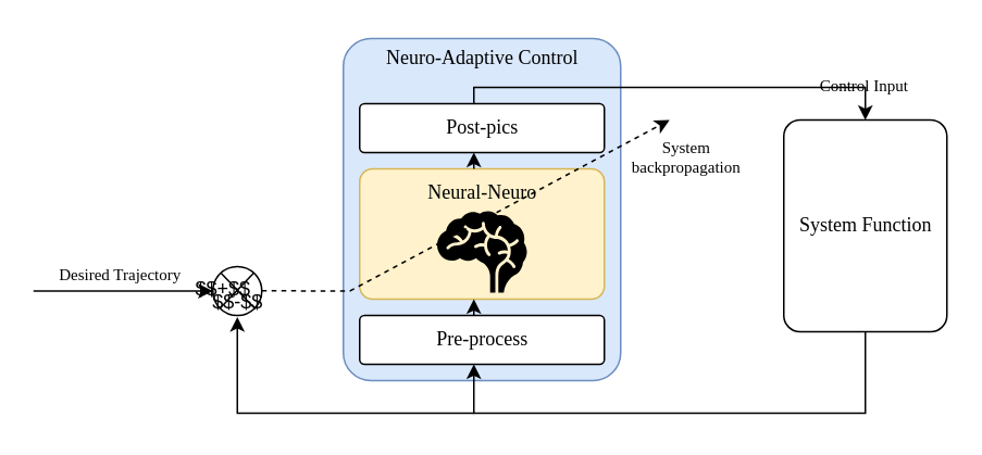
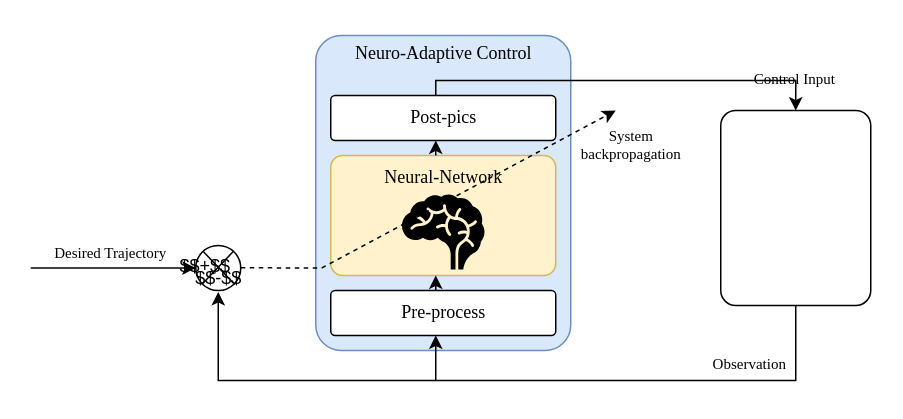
- <mxCell id="22" value="Neural-Neuro" style="text;html=1;align=center;verticalAlign=middle;resizable=0;points=[];autosize=1;strokeColor=none;fillColor=none;fontFamily=Times New Roman;" parent="20" vertex="1"><mxGeometry x="245" y="103" width="100" height="30" as="geometry" /></mxCell>
+ <mxCell id="22" value="Neural-Network" style="text;html=1;align=center;verticalAlign=middle;resizable=0;points=[];autosize=1;strokeColor=none;fillColor=none;fontFamily=Times New Roman;" parent="20" vertex="1"><mxGeometry x="245" y="103" width="100" height="30" as="geometry" /></mxCell>
- <mxCell id="23" value="System Function" style="text;html=1;align=center;verticalAlign=middle;resizable=0;points=[];autosize=1;strokeColor=none;fillColor=none;fontFamily=Times New Roman;" parent="20" vertex="1"><mxGeometry x="480" y="123" width="100" height="30" as="geometry" /></mxCell>
+ <mxCell id="25" value="Observation" style="text;html=1;align=center;verticalAlign=middle;resizable=0;points=[];autosize=1;strokeColor=none;fillColor=none;fontFamily=Times New Roman;fontSize=10;" parent="20" vertex="1"><mxGeometry x="464" y="227" width="70" height="30" as="geometry" /></mxCell>
